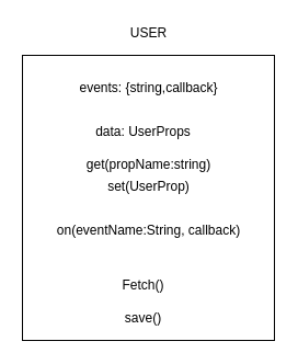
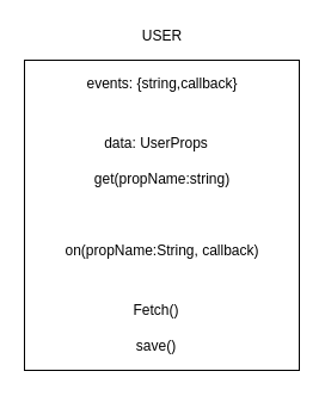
- <mxCell id="4" value="events: {string,callback}" style="text;html=1;resizable=0;autosize=1;align=center;verticalAlign=middle;points=[];fillColor=none;strokeColor=none;rounded=0;" vertex="1" parent="1"><mxGeometry x="65" y="70" width="140" height="20" as="geometry" /></mxCell>
+ <mxCell id="4" value="events: {string,callback}" style="text;html=1;resizable=0;autosize=1;align=center;verticalAlign=middle;points=[];fillColor=none;strokeColor=none;rounded=0;" vertex="1" parent="1"><mxGeometry x="65" y="60" width="140" height="20" as="geometry" /></mxCell>
- <mxCell id="7" value="set(UserProp)" style="text;html=1;resizable=0;autosize=1;align=center;verticalAlign=middle;points=[];fillColor=none;strokeColor=none;rounded=0;" vertex="1" parent="1"><mxGeometry x="90" y="160" width="90" height="20" as="geometry" /></mxCell>
- <mxCell id="8" value="on(eventName:String, callback)" style="text;html=1;resizable=0;autosize=1;align=center;verticalAlign=middle;points=[];fillColor=none;strokeColor=none;rounded=0;" vertex="1" parent="1"><mxGeometry x="45" y="200" width="180" height="20" as="geometry" /></mxCell>
+ <mxCell id="8" value="on(propName:String, callback)" style="text;html=1;resizable=0;autosize=1;align=center;verticalAlign=middle;points=[];fillColor=none;strokeColor=none;rounded=0;" vertex="1" parent="1"><mxGeometry x="45" y="200" width="180" height="20" as="geometry" /></mxCell>
